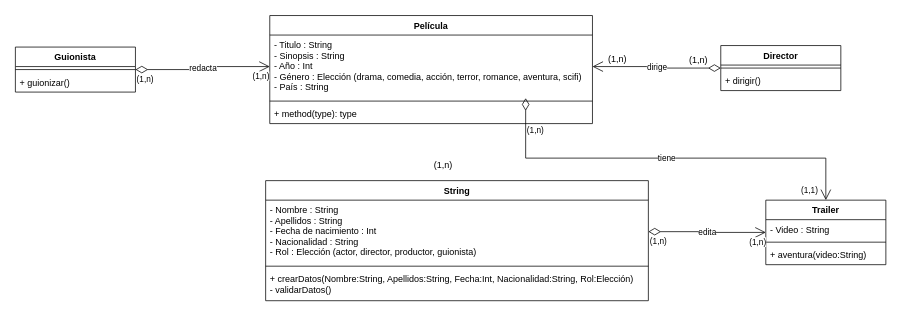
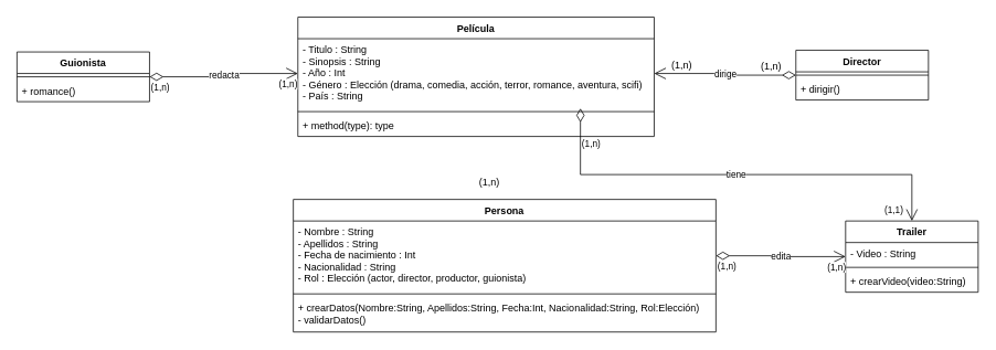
- <mxCell id="26" value="+ guionizar()" style="text;strokeColor=none;fillColor=none;align=left;verticalAlign=top;spacingLeft=4;spacingRight=4;overflow=hidden;rotatable=0;points=[[0,0.5],[1,0.5]];portConstraint=eastwest;" parent="24" vertex="1"><mxGeometry y="34" width="160" height="26" as="geometry" /></mxCell>
+ <mxCell id="26" value="+ romance()" style="text;strokeColor=none;fillColor=none;align=left;verticalAlign=top;spacingLeft=4;spacingRight=4;overflow=hidden;rotatable=0;points=[[0,0.5],[1,0.5]];portConstraint=eastwest;" parent="24" vertex="1"><mxGeometry y="34" width="160" height="26" as="geometry" /></mxCell>
- <mxCell id="6" value="String" style="swimlane;fontStyle=1;align=center;verticalAlign=top;childLayout=stackLayout;horizontal=1;startSize=26;horizontalStack=0;resizeParent=1;resizeParentMax=0;resizeLast=0;collapsible=1;marginBottom=0;" parent="1" vertex="1"><mxGeometry x="353.5" y="240" width="510" height="160" as="geometry" /></mxCell>
+ <mxCell id="6" value="Persona" style="swimlane;fontStyle=1;align=center;verticalAlign=top;childLayout=stackLayout;horizontal=1;startSize=26;horizontalStack=0;resizeParent=1;resizeParentMax=0;resizeLast=0;collapsible=1;marginBottom=0;" parent="1" vertex="1"><mxGeometry x="353.5" y="240" width="510" height="160" as="geometry" /></mxCell>
- <mxCell id="14" value="+ aventura(video:String)" style="text;strokeColor=none;fillColor=none;align=left;verticalAlign=top;spacingLeft=4;spacingRight=4;overflow=hidden;rotatable=0;points=[[0,0.5],[1,0.5]];portConstraint=eastwest;" parent="11" vertex="1"><mxGeometry y="60" width="160" height="26" as="geometry" /></mxCell>
+ <mxCell id="14" value="+ crearVideo(video:String)" style="text;strokeColor=none;fillColor=none;align=left;verticalAlign=top;spacingLeft=4;spacingRight=4;overflow=hidden;rotatable=0;points=[[0,0.5],[1,0.5]];portConstraint=eastwest;" parent="11" vertex="1"><mxGeometry y="60" width="160" height="26" as="geometry" /></mxCell>
